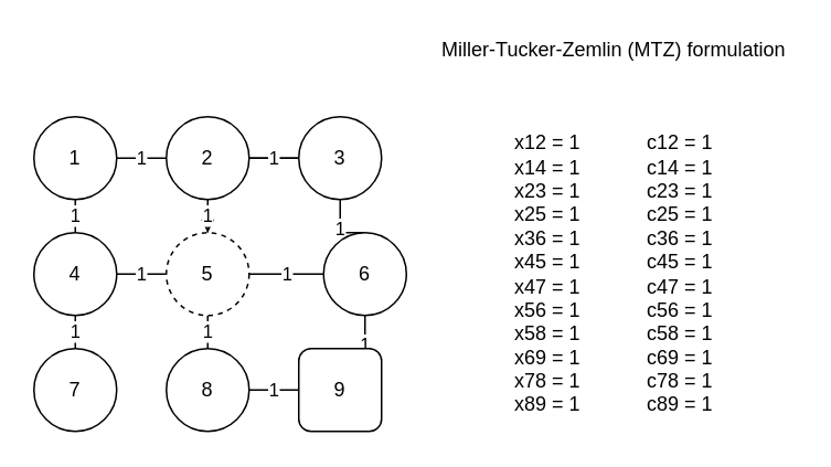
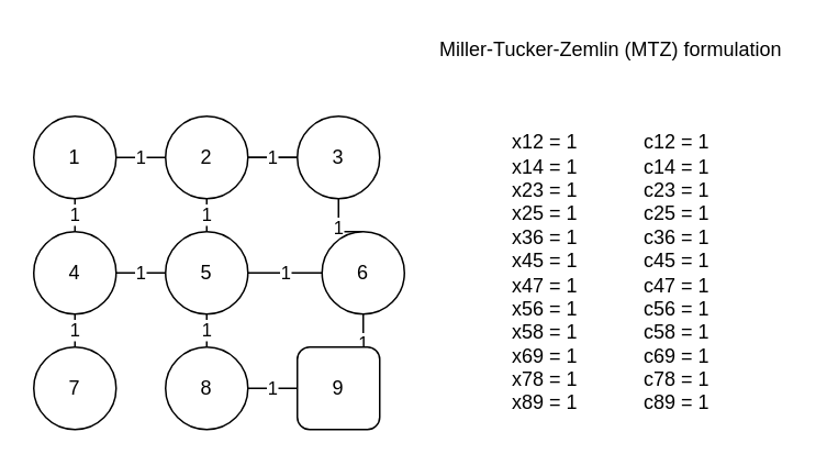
- <mxCell id="6" value="1" style="edgeStyle=orthogonalEdgeStyle;rounded=0;orthogonalLoop=1;jettySize=auto;html=1;endArrow=open;endFill=0;" edge="1" parent="1" source="7" target="16"><mxGeometry relative="1" as="geometry" /></mxCell>
+ <mxCell id="6" value="1" style="edgeStyle=orthogonalEdgeStyle;rounded=0;orthogonalLoop=1;jettySize=auto;html=1;endArrow=none;endFill=0;" edge="1" parent="1" source="7" target="16"><mxGeometry relative="1" as="geometry" /></mxCell>
- <mxCell id="16" value="5" style="ellipse;whiteSpace=wrap;html=1;aspect=fixed;dashed=1;" vertex="1" parent="1"><mxGeometry x="100" y="140" width="50" height="50" as="geometry" /></mxCell>
+ <mxCell id="16" value="5" style="ellipse;whiteSpace=wrap;html=1;aspect=fixed;" vertex="1" parent="1"><mxGeometry x="100" y="140" width="50" height="50" as="geometry" /></mxCell>
